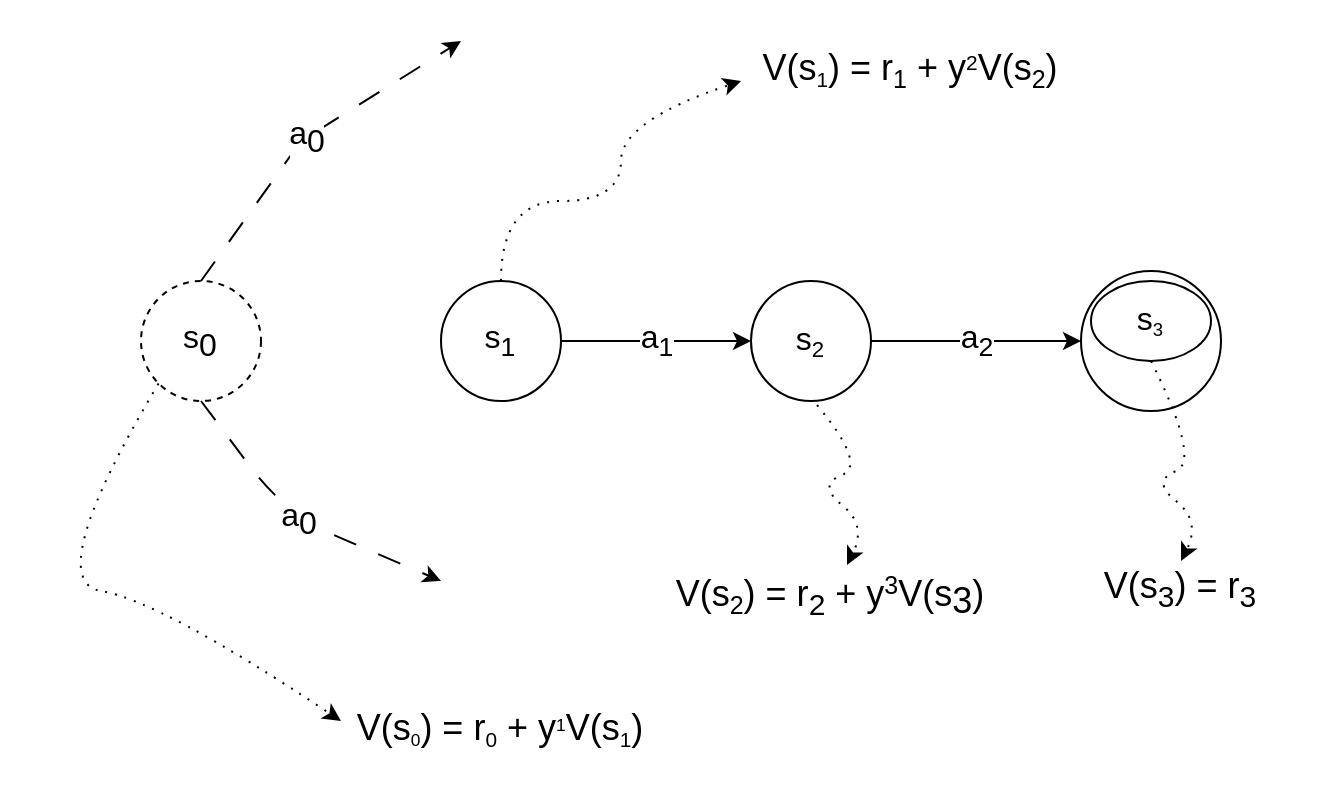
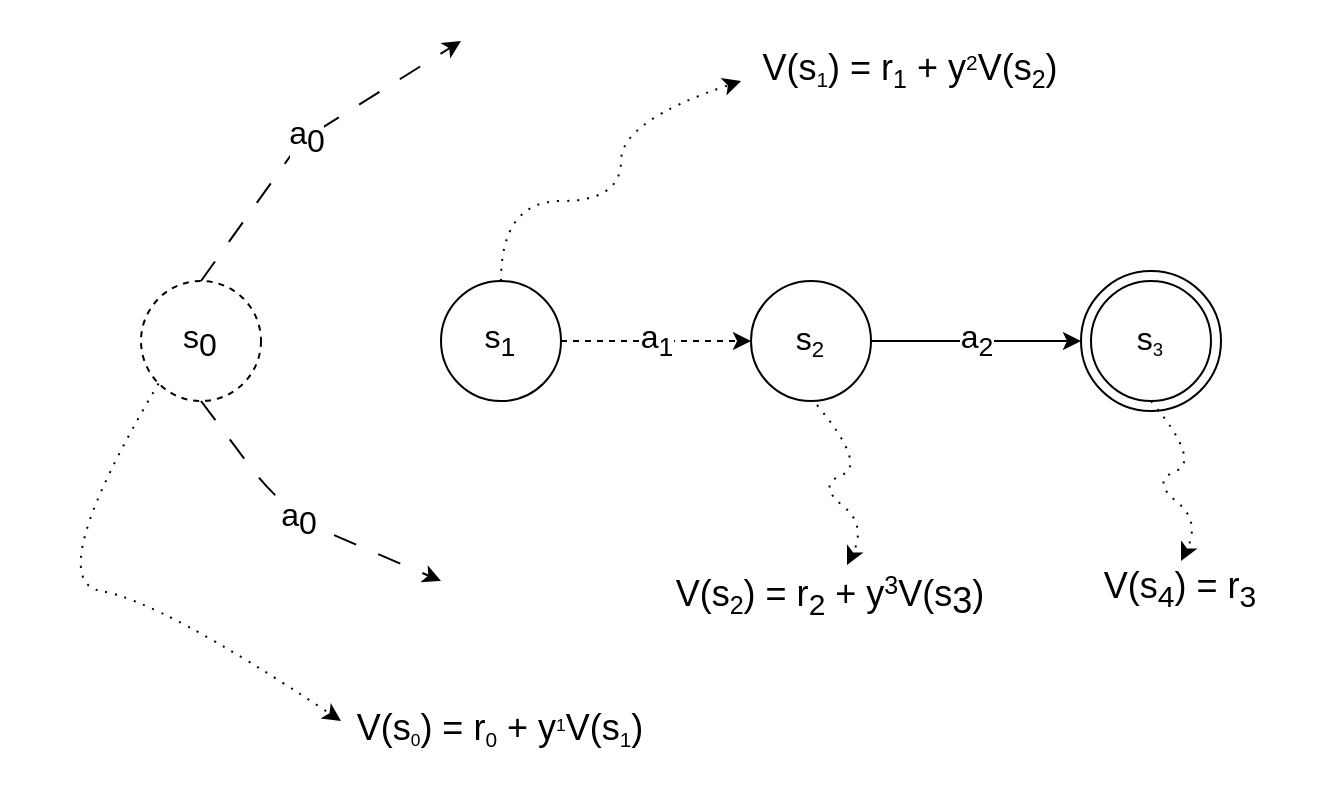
- <mxCell id="11" value="s&lt;span style=&quot;font-size: 11.111px;&quot;&gt;&lt;sub&gt;3&lt;/sub&gt;&lt;/span&gt;" style="ellipse;whiteSpace=wrap;html=1;aspect=fixed;fontSize=16;" parent="9" vertex="1"><mxGeometry x="5" y="5" width="60" height="40" as="geometry" /></mxCell>
+ <mxCell id="11" value="s&lt;span style=&quot;font-size: 11.111px;&quot;&gt;&lt;sub&gt;3&lt;/sub&gt;&lt;/span&gt;" style="ellipse;whiteSpace=wrap;html=1;aspect=fixed;fontSize=16;" parent="9" vertex="1"><mxGeometry x="5" y="5" width="60" height="60" as="geometry" /></mxCell>
- <mxCell id="6" value="a&lt;sub&gt;1&lt;/sub&gt;" style="endArrow=classic;html=1;fontSize=16;exitX=1;exitY=0.5;exitDx=0;exitDy=0;entryX=0;entryY=0.5;entryDx=0;entryDy=0;" parent="1" source="5" target="7" edge="1"><mxGeometry width="50" height="50" relative="1" as="geometry"><mxPoint x="311" y="170" as="sourcePoint" /><mxPoint x="380" y="170" as="targetPoint" /><Array as="points" /></mxGeometry></mxCell>
+ <mxCell id="6" value="a&lt;sub&gt;1&lt;/sub&gt;" style="endArrow=classic;html=1;fontSize=16;exitX=1;exitY=0.5;exitDx=0;exitDy=0;entryX=0;entryY=0.5;entryDx=0;entryDy=0;dashed=1;" parent="1" source="5" target="7" edge="1"><mxGeometry width="50" height="50" relative="1" as="geometry"><mxPoint x="311" y="170" as="sourcePoint" /><mxPoint x="380" y="170" as="targetPoint" /><Array as="points" /></mxGeometry></mxCell>
- <mxCell id="13" value="&lt;font style=&quot;font-size: 18px;&quot;&gt;V(s&lt;sub&gt;3&lt;/sub&gt;) = r&lt;sub style=&quot;&quot;&gt;3&lt;/sub&gt;&lt;/font&gt;" style="text;html=1;strokeColor=none;fillColor=none;align=center;verticalAlign=middle;whiteSpace=wrap;rounded=0;" parent="1" vertex="1"><mxGeometry x="540" y="280" width="100" height="30" as="geometry" /></mxCell>
+ <mxCell id="13" value="&lt;font style=&quot;font-size: 18px;&quot;&gt;V(s&lt;sub&gt;4&lt;/sub&gt;) = r&lt;sub style=&quot;&quot;&gt;3&lt;/sub&gt;&lt;/font&gt;" style="text;html=1;strokeColor=none;fillColor=none;align=center;verticalAlign=middle;whiteSpace=wrap;rounded=0;" parent="1" vertex="1"><mxGeometry x="540" y="280" width="100" height="30" as="geometry" /></mxCell>
